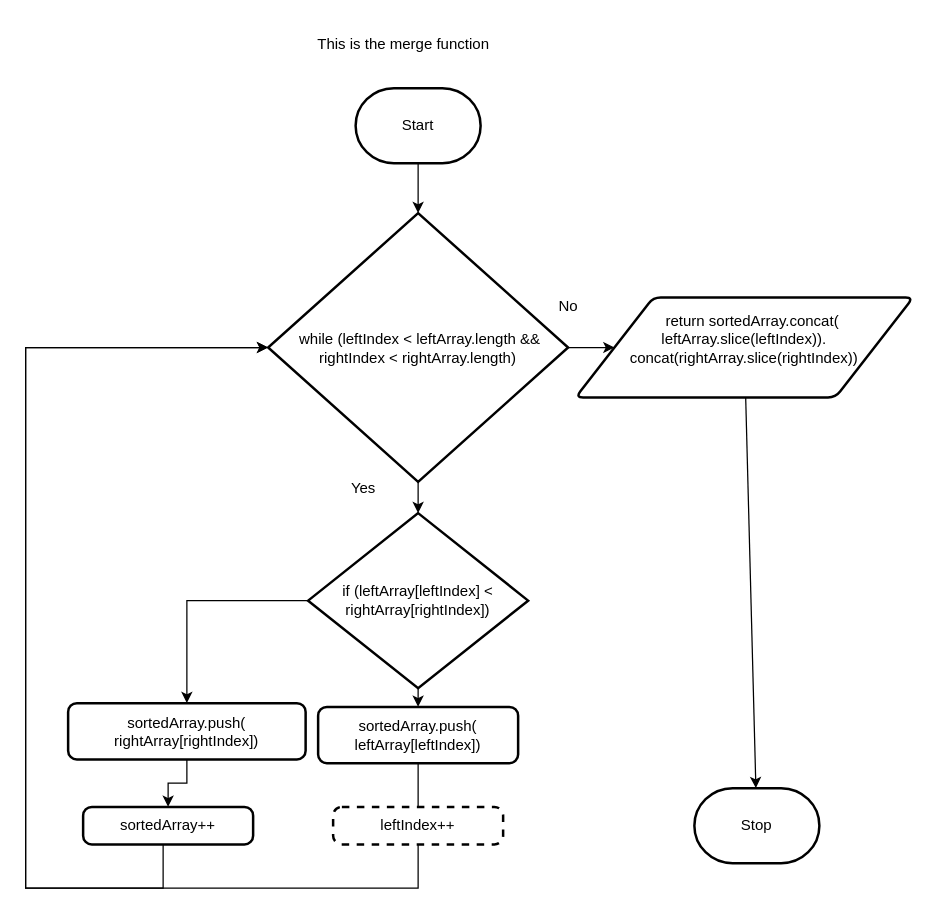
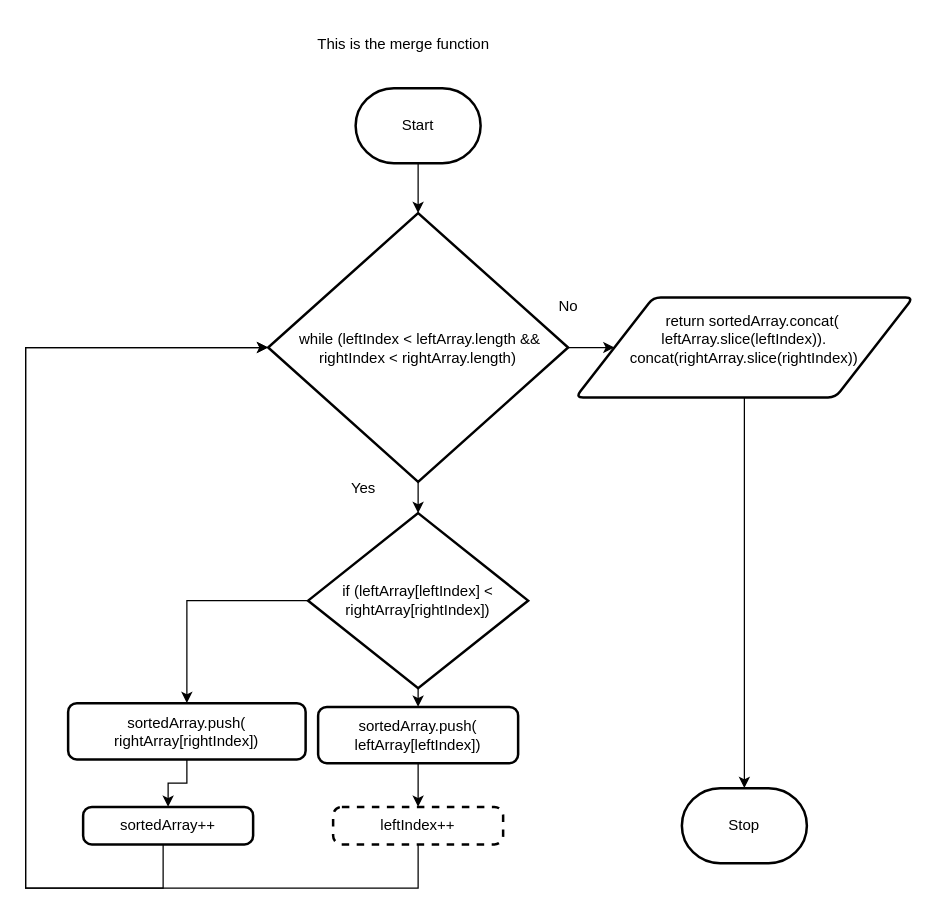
- <mxCell id="14" value="" style="edgeStyle=none;html=1;endArrow=none;" edge="1" parent="1" source="15" target="17"><mxGeometry relative="1" as="geometry" /></mxCell>
+ <mxCell id="14" value="" style="edgeStyle=none;html=1;" edge="1" parent="1" source="15" target="17"><mxGeometry relative="1" as="geometry" /></mxCell>
- <mxCell id="7" value="Stop" style="strokeWidth=2;html=1;shape=mxgraph.flowchart.terminator;whiteSpace=wrap;" vertex="1" parent="1"><mxGeometry x="555" y="630" width="100" height="60" as="geometry" /></mxCell>
+ <mxCell id="7" value="Stop" style="strokeWidth=2;html=1;shape=mxgraph.flowchart.terminator;whiteSpace=wrap;" vertex="1" parent="1"><mxGeometry x="545" y="630" width="100" height="60" as="geometry" /></mxCell>
